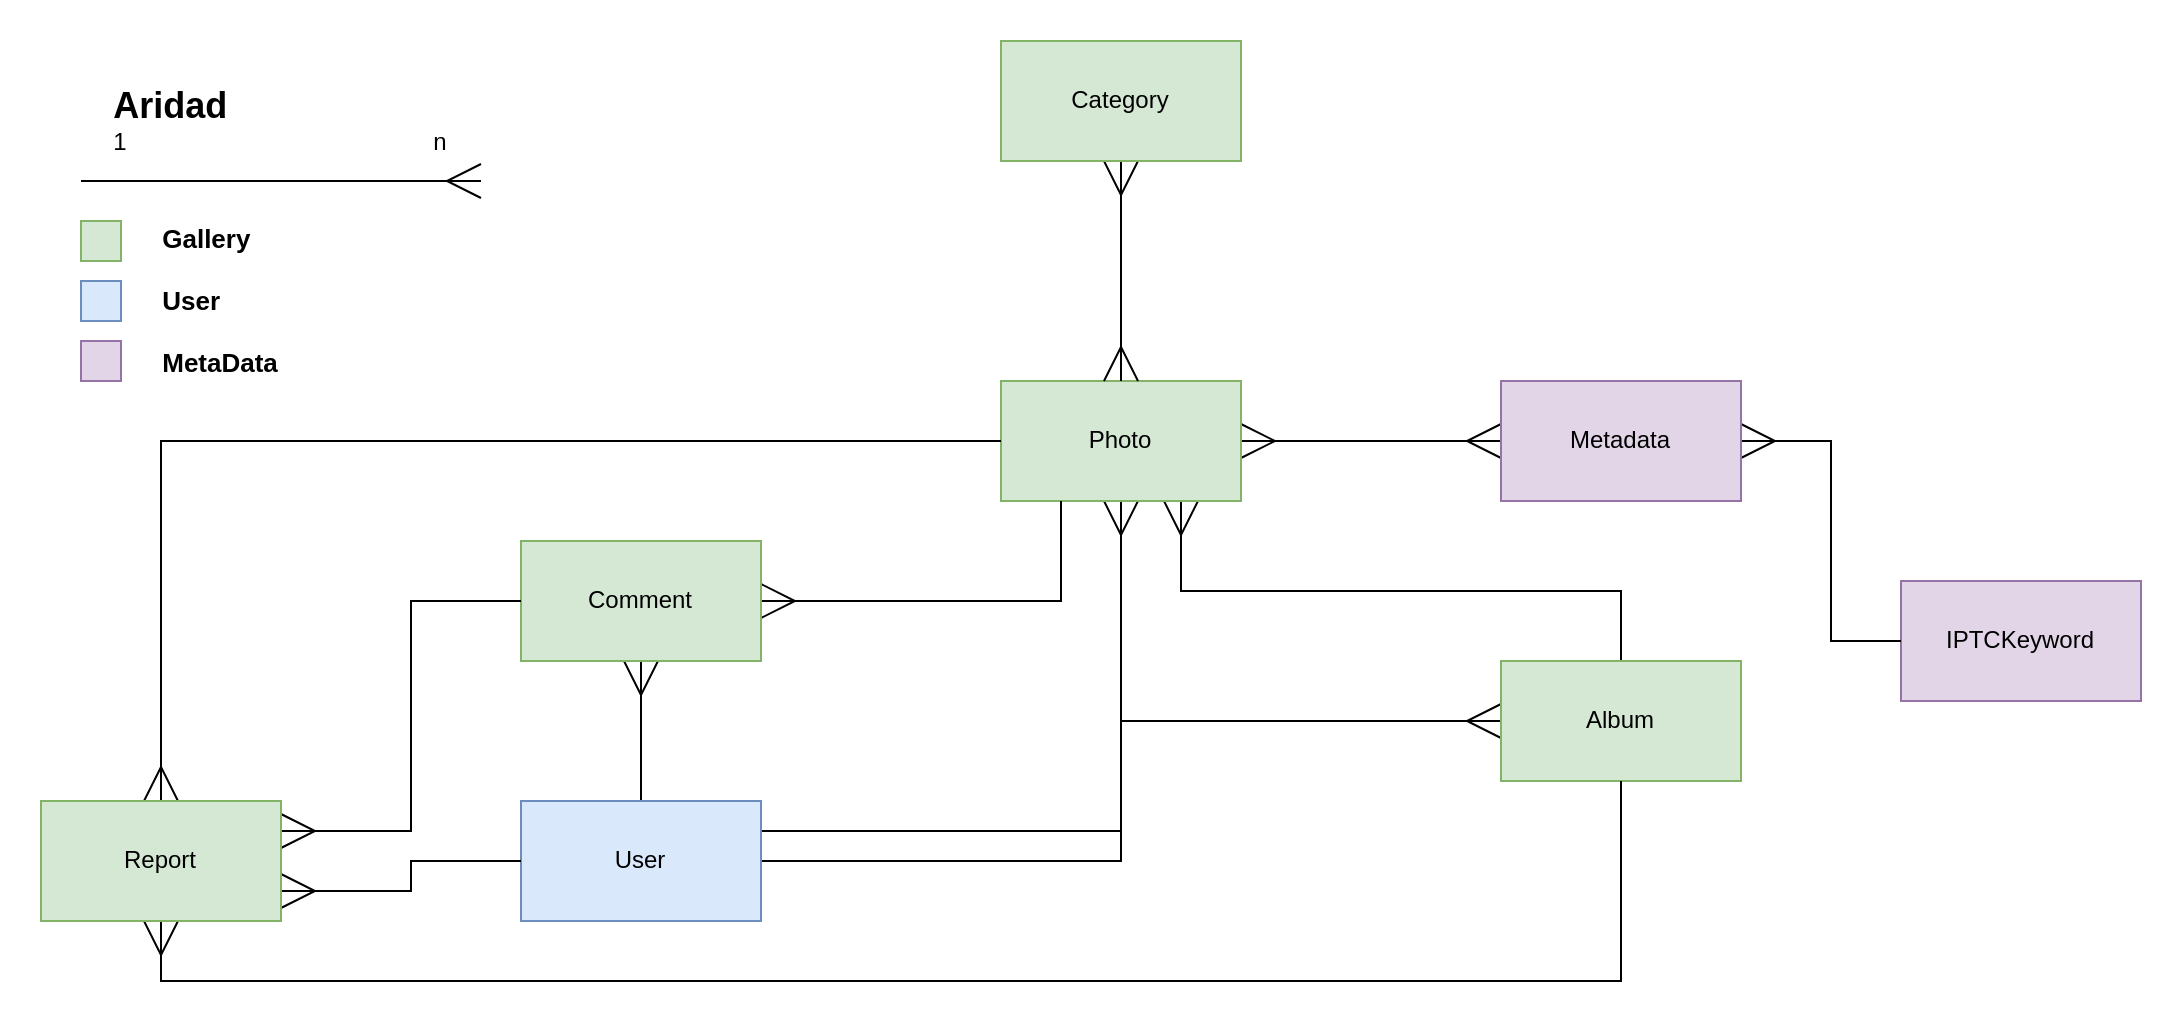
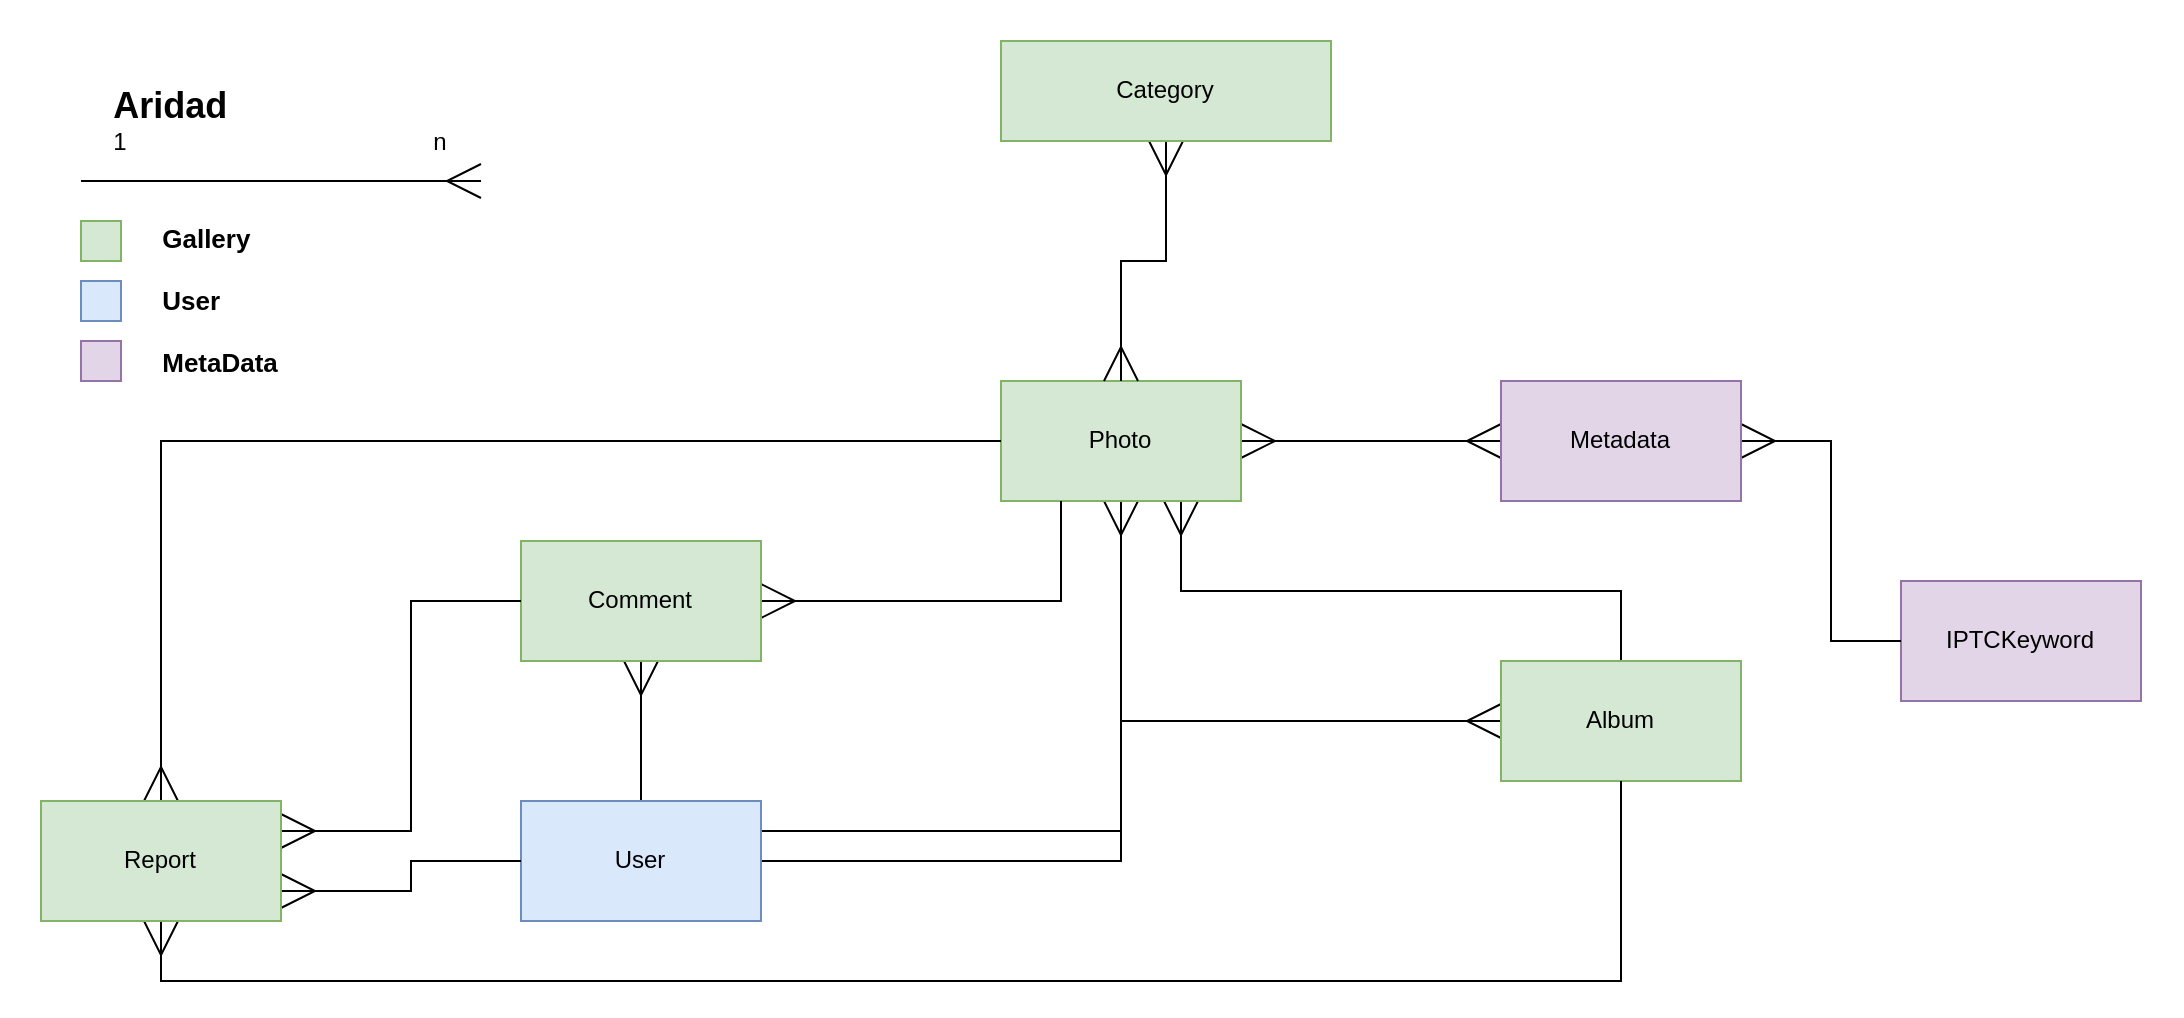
- <mxCell id="14" value="Category" style="rounded=0;whiteSpace=wrap;html=1;fillColor=#d5e8d4;strokeColor=#82b366;" vertex="1" parent="1"><mxGeometry x="500" y="20" width="120" height="60" as="geometry" /></mxCell>
+ <mxCell id="14" value="Category" style="rounded=0;whiteSpace=wrap;html=1;fillColor=#d5e8d4;strokeColor=#82b366;" vertex="1" parent="1"><mxGeometry x="500" y="20" width="165" height="50" as="geometry" /></mxCell>
